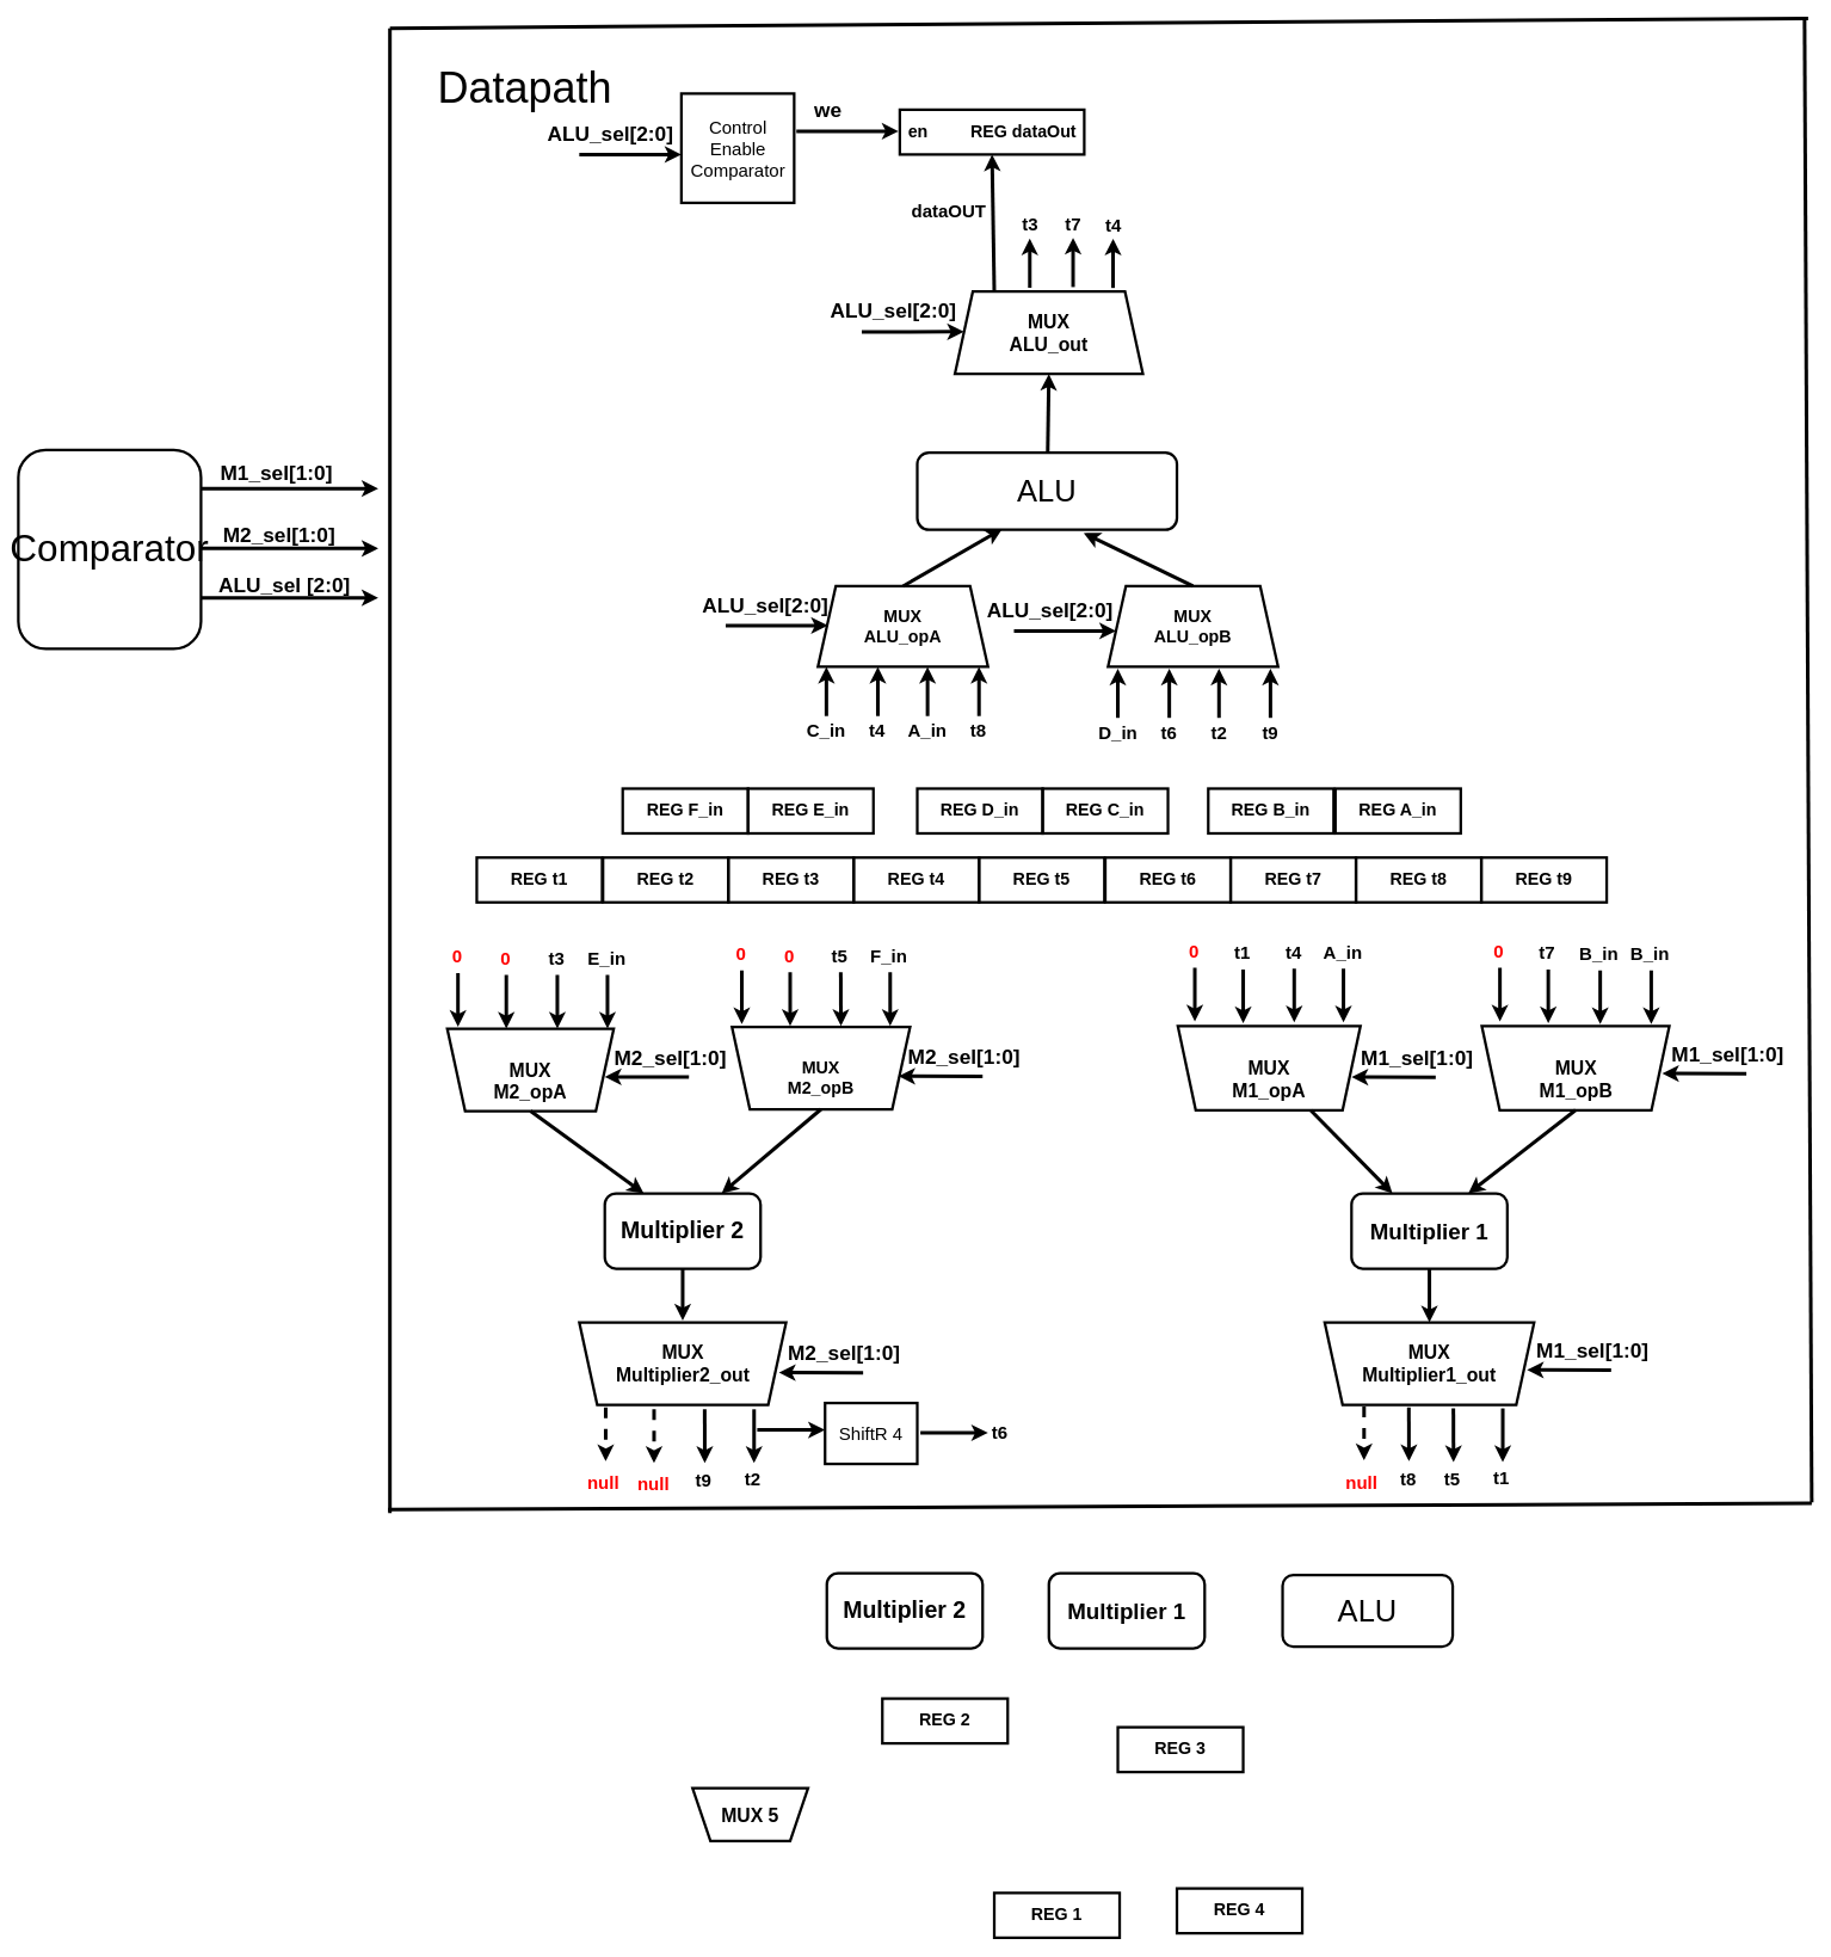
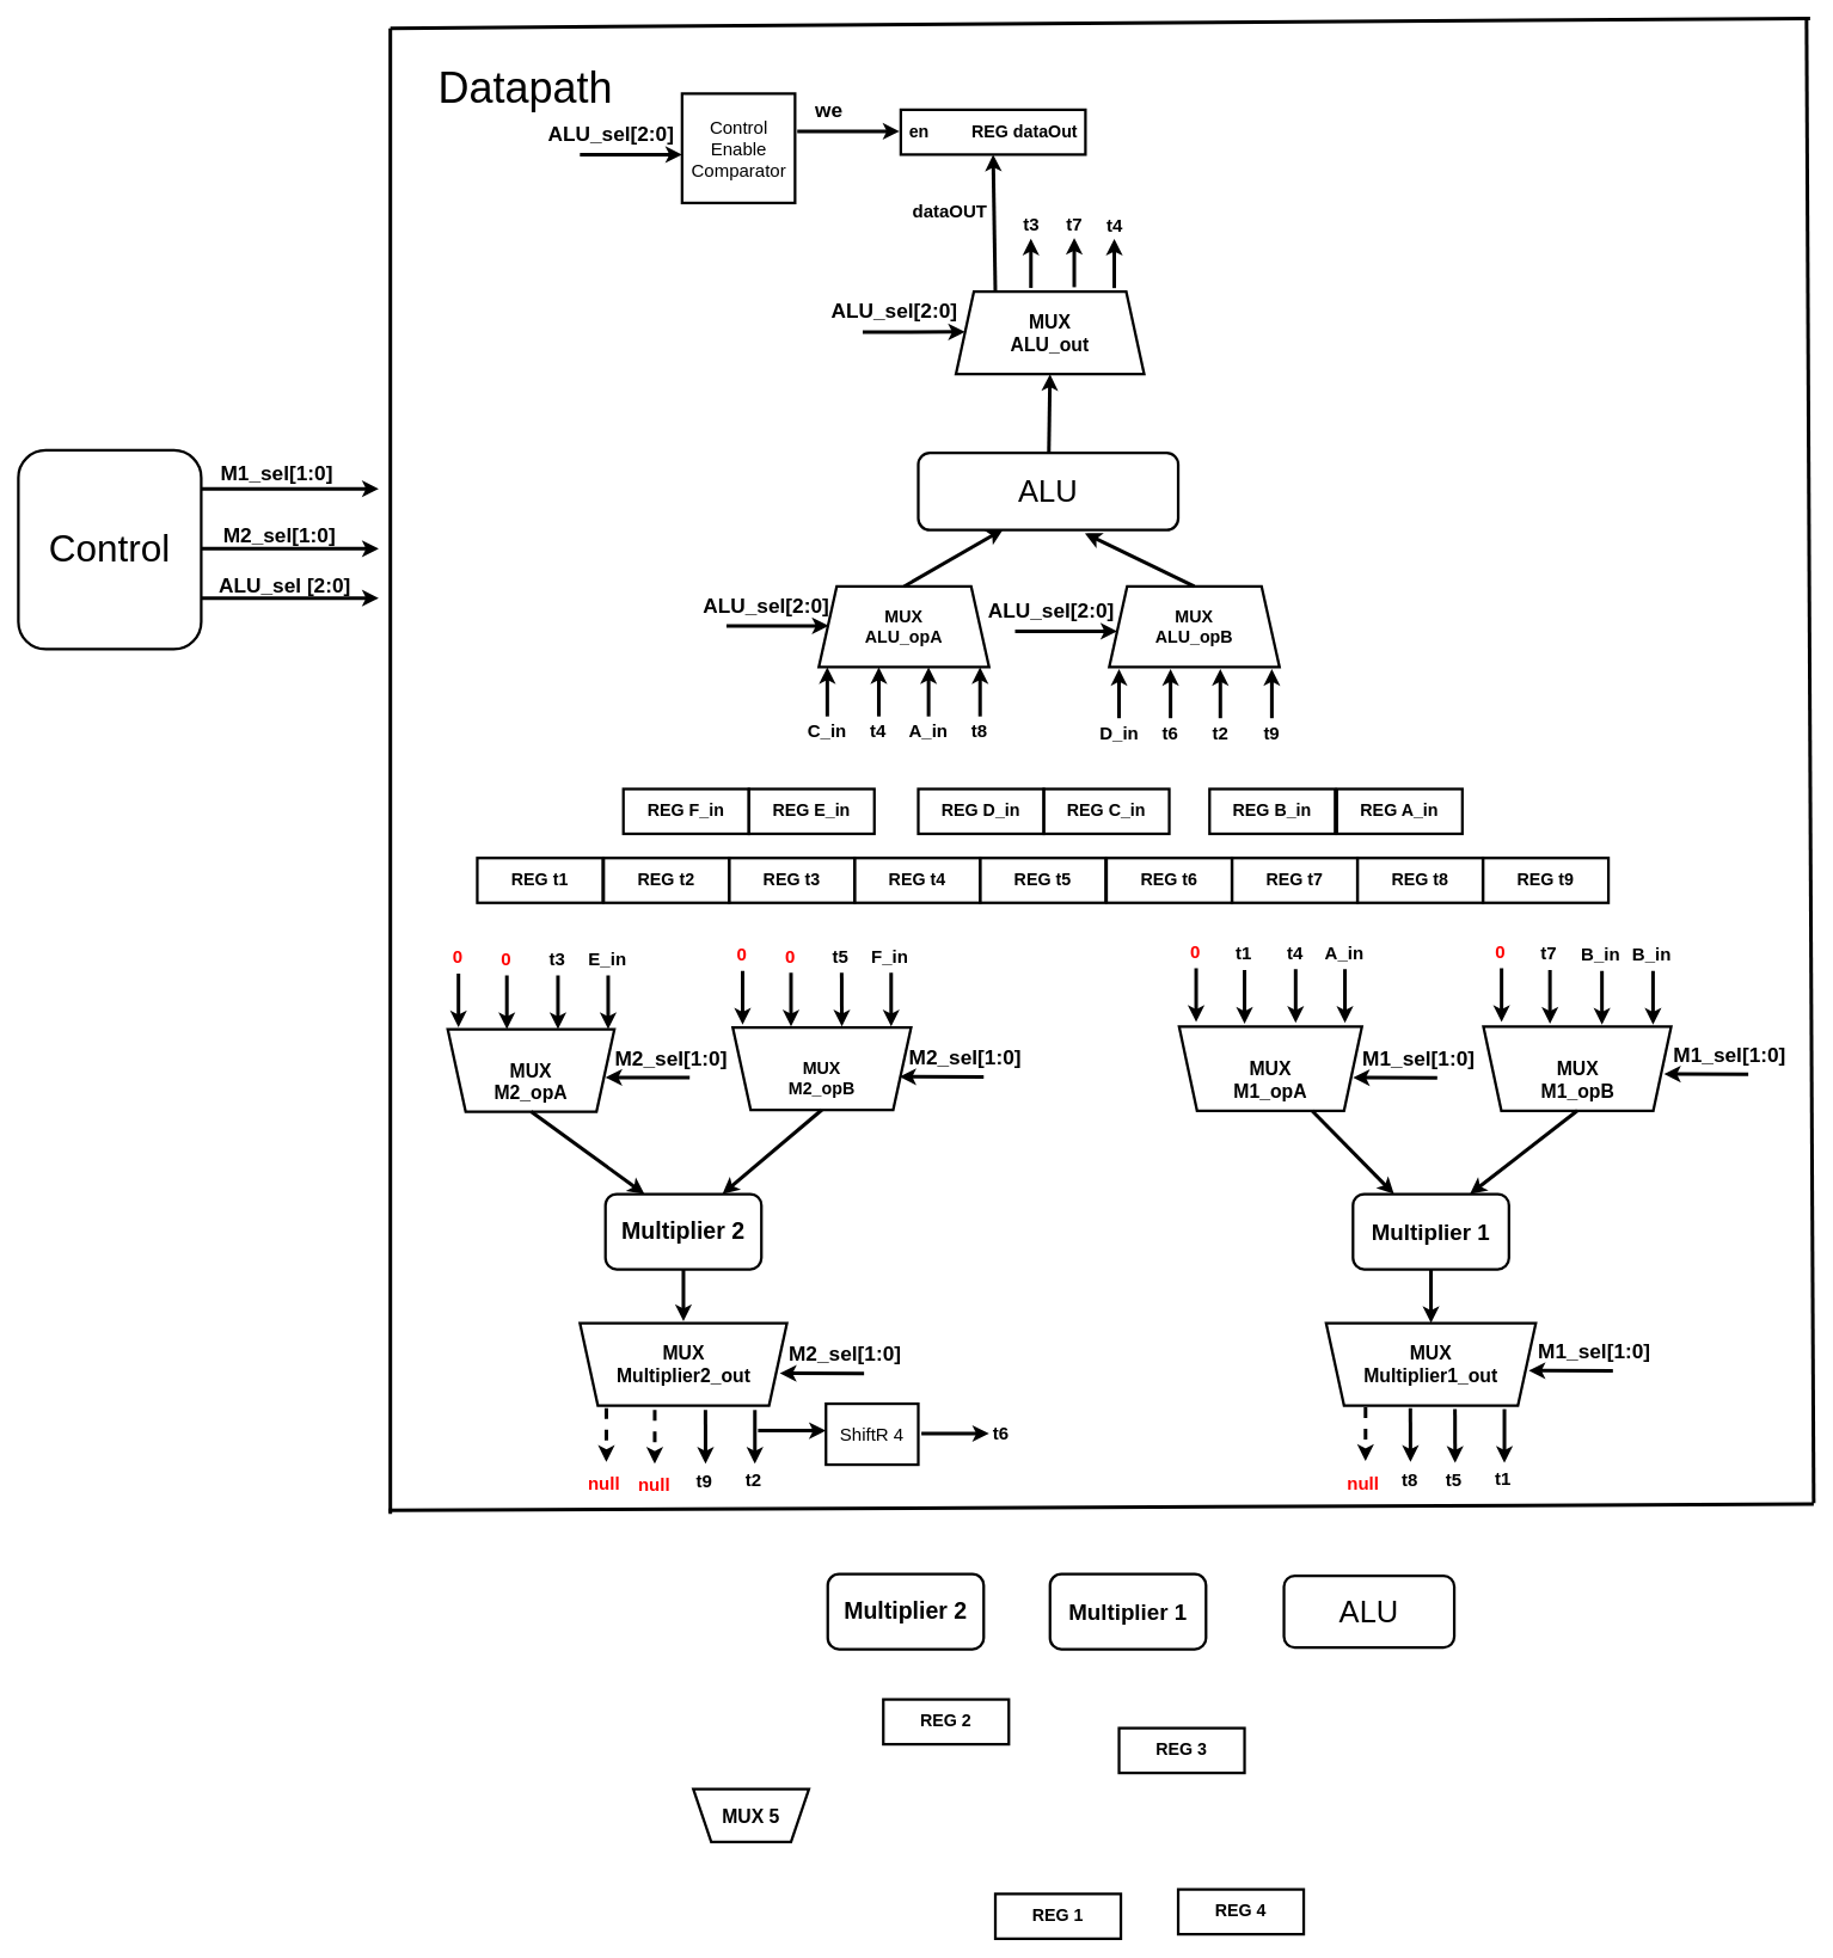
- <mxCell id="32" value="&lt;font style=&quot;font-size: 42px;&quot; color=&quot;#000000&quot;&gt;Comparator&lt;/font&gt;" style="rounded=1;whiteSpace=wrap;html=1;fillColor=none;strokeColor=#000000;strokeWidth=3;" parent="1" vertex="1"><mxGeometry x="20" y="502" width="204" height="222" as="geometry" /></mxCell>
+ <mxCell id="32" value="&lt;font style=&quot;font-size: 42px;&quot; color=&quot;#000000&quot;&gt;Control&lt;/font&gt;" style="rounded=1;whiteSpace=wrap;html=1;fillColor=none;strokeColor=#000000;strokeWidth=3;" parent="1" vertex="1"><mxGeometry x="20" y="502" width="204" height="222" as="geometry" /></mxCell>
